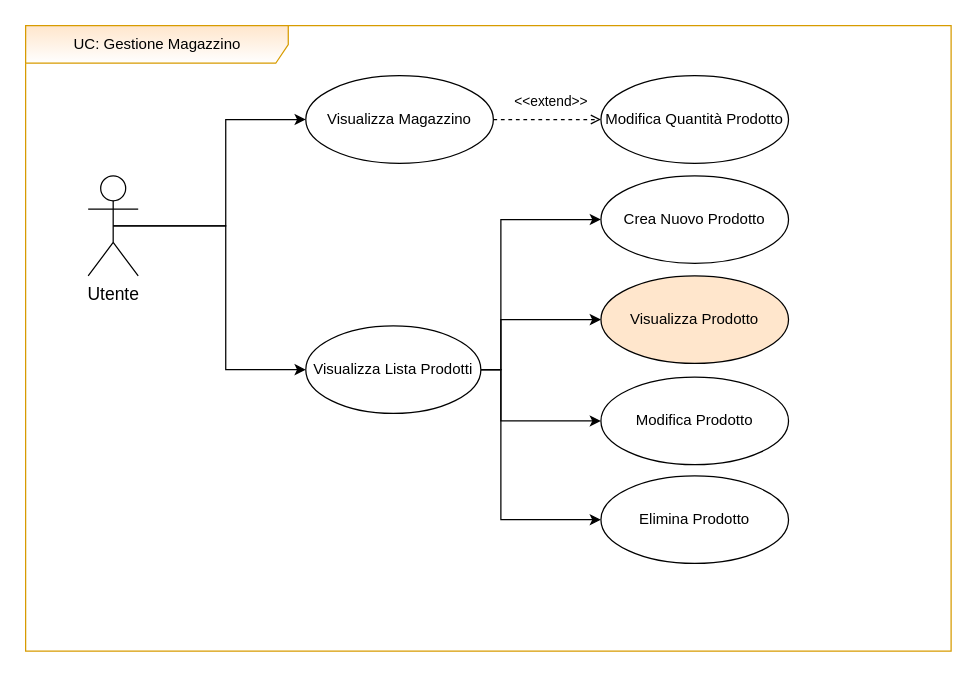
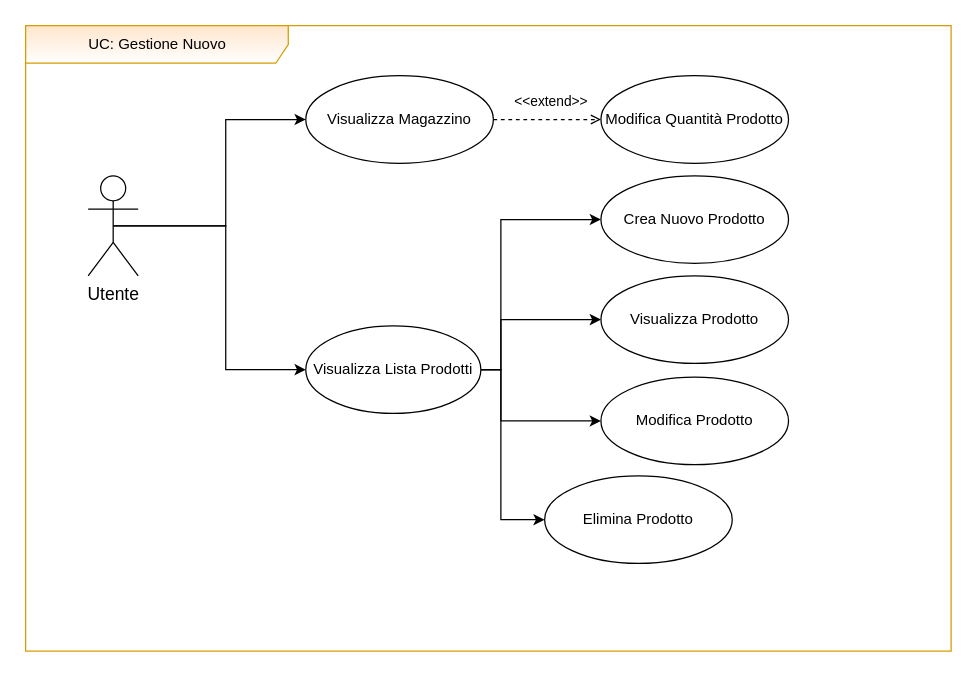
- <mxCell id="15" value="UC: Gestione Magazzino" style="shape=umlFrame;tabPosition=left;html=1;boundedLbl=1;labelInHeader=1;width=210;height=30;fillColor=#ffe6cc;strokeColor=#d79b00;gradientColor=#ffffff;" vertex="1" parent="1"><mxGeometry x="20" y="20" width="740" height="500" as="geometry" /></mxCell>
+ <mxCell id="15" value="UC: Gestione Nuovo" style="shape=umlFrame;tabPosition=left;html=1;boundedLbl=1;labelInHeader=1;width=210;height=30;fillColor=#ffe6cc;strokeColor=#d79b00;gradientColor=#ffffff;" vertex="1" parent="1"><mxGeometry x="20" y="20" width="740" height="500" as="geometry" /></mxCell>
- <mxCell id="16" value="Visualizza Prodotto" style="ellipse;whiteSpace=wrap;html=1;fillColor=#ffe6cc;" vertex="1" parent="1"><mxGeometry x="480" y="220" width="150" height="70" as="geometry" /></mxCell>
+ <mxCell id="16" value="Visualizza Prodotto" style="ellipse;whiteSpace=wrap;html=1;fillColor=#ffffff;" vertex="1" parent="1"><mxGeometry x="480" y="220" width="150" height="70" as="geometry" /></mxCell>
- <mxCell id="17" value="Elimina Prodotto" style="ellipse;whiteSpace=wrap;html=1;fillColor=#ffffff;" vertex="1" parent="1"><mxGeometry x="480" y="380" width="150" height="70" as="geometry" /></mxCell>
+ <mxCell id="17" value="Elimina Prodotto" style="ellipse;whiteSpace=wrap;html=1;fillColor=#ffffff;" vertex="1" parent="1"><mxGeometry x="435" y="380" width="150" height="70" as="geometry" /></mxCell>
